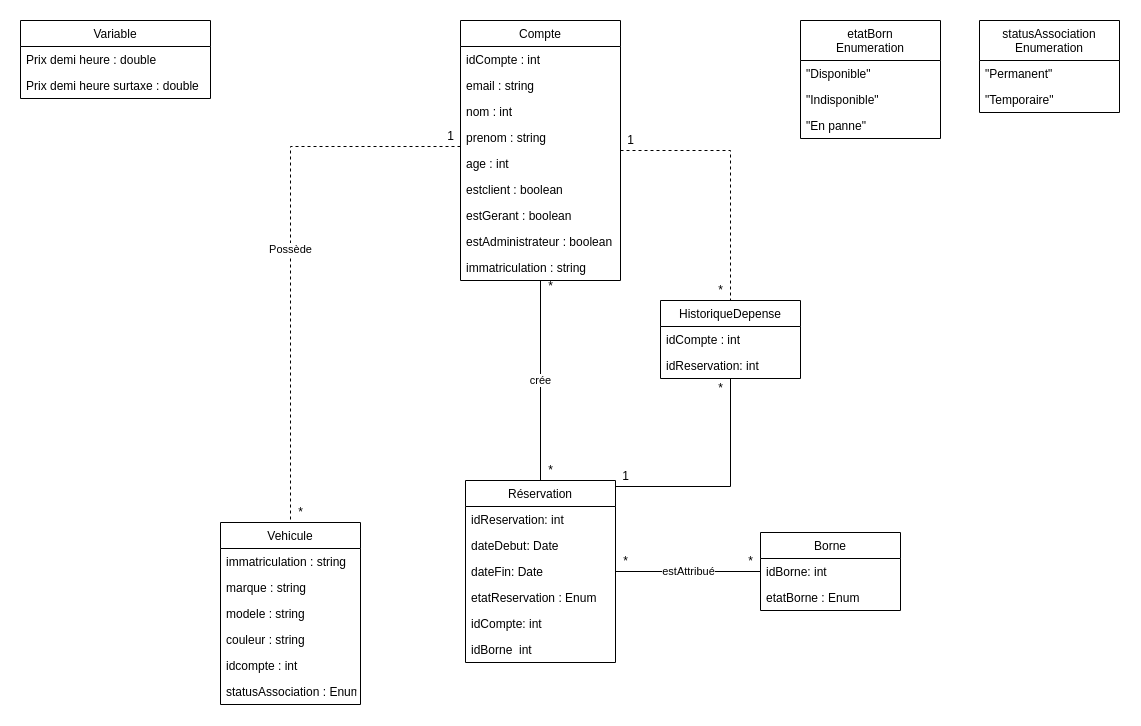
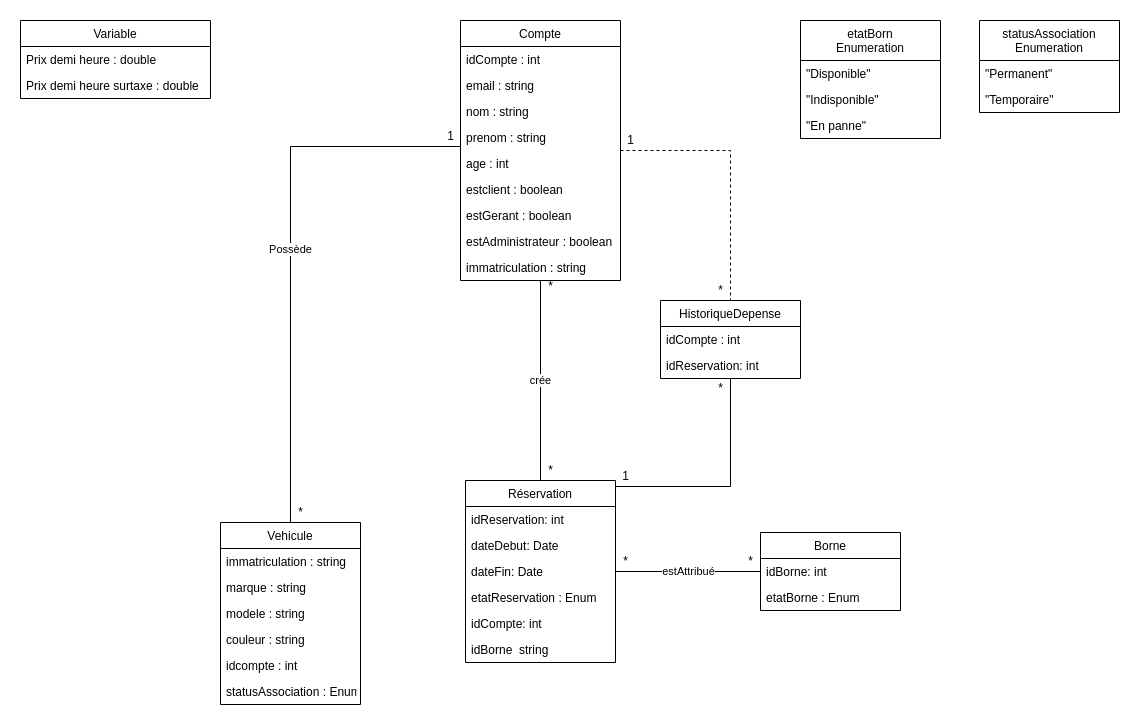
- <mxCell id="12" value="nom : int" style="text;strokeColor=none;fillColor=none;align=left;verticalAlign=top;spacingLeft=4;spacingRight=4;overflow=hidden;rotatable=0;points=[[0,0.5],[1,0.5]];portConstraint=eastwest;" parent="9" vertex="1"><mxGeometry y="78" width="160" height="26" as="geometry" /></mxCell>
+ <mxCell id="12" value="nom : string" style="text;strokeColor=none;fillColor=none;align=left;verticalAlign=top;spacingLeft=4;spacingRight=4;overflow=hidden;rotatable=0;points=[[0,0.5],[1,0.5]];portConstraint=eastwest;" parent="9" vertex="1"><mxGeometry y="78" width="160" height="26" as="geometry" /></mxCell>
- <mxCell id="5" value="Possède" style="edgeStyle=orthogonalEdgeStyle;rounded=0;orthogonalLoop=1;jettySize=auto;html=1;endArrow=none;endFill=0;dashed=1;" parent="1" source="9" target="19" edge="1"><mxGeometry relative="1" as="geometry"><Array as="points"><mxPoint x="290" y="146" /></Array><mxPoint x="460" y="404" as="sourcePoint" /></mxGeometry></mxCell>
+ <mxCell id="5" value="Possède" style="edgeStyle=orthogonalEdgeStyle;rounded=0;orthogonalLoop=1;jettySize=auto;html=1;endArrow=none;endFill=0;" parent="1" source="9" target="19" edge="1"><mxGeometry relative="1" as="geometry"><Array as="points"><mxPoint x="290" y="146" /></Array><mxPoint x="460" y="404" as="sourcePoint" /></mxGeometry></mxCell>
- <mxCell id="39" value="idBorne  int" style="text;strokeColor=none;fillColor=none;align=left;verticalAlign=top;spacingLeft=4;spacingRight=4;overflow=hidden;rotatable=0;points=[[0,0.5],[1,0.5]];portConstraint=eastwest;" parent="33" vertex="1"><mxGeometry y="156" width="150" height="26" as="geometry" /></mxCell>
+ <mxCell id="39" value="idBorne  string" style="text;strokeColor=none;fillColor=none;align=left;verticalAlign=top;spacingLeft=4;spacingRight=4;overflow=hidden;rotatable=0;points=[[0,0.5],[1,0.5]];portConstraint=eastwest;" parent="33" vertex="1"><mxGeometry y="156" width="150" height="26" as="geometry" /></mxCell>
